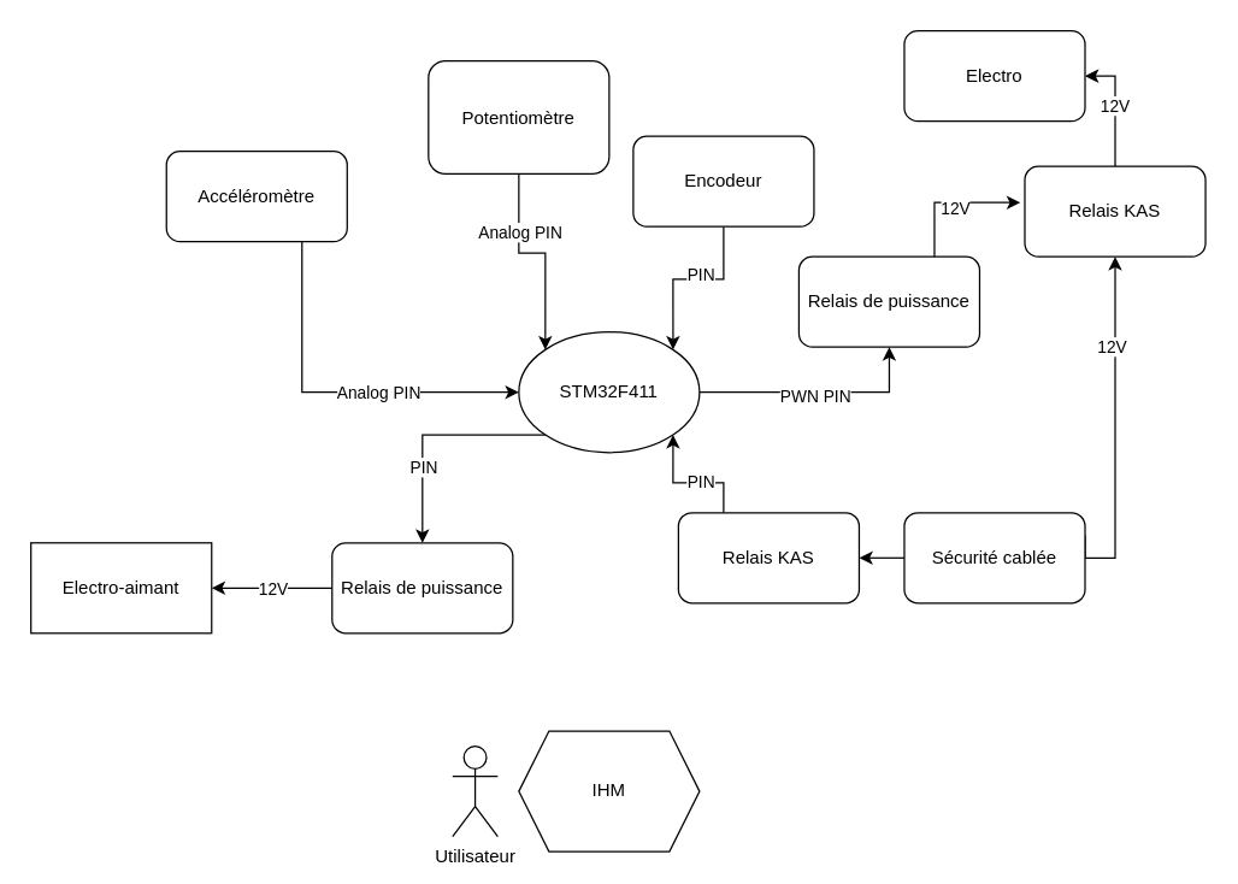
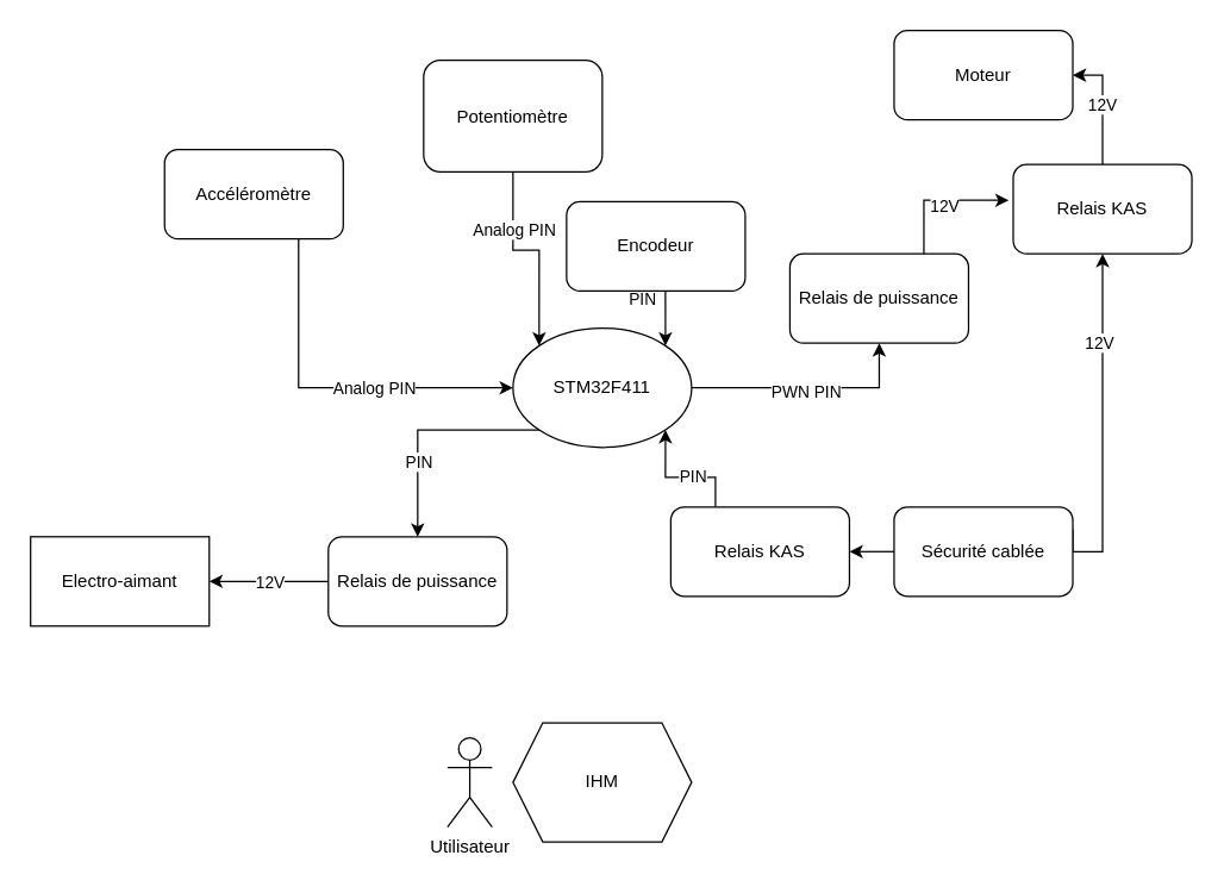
- <mxCell id="10" value="Electro" style="rounded=1;whiteSpace=wrap;html=1;" parent="1" vertex="1"><mxGeometry x="600" y="20" width="120" height="60" as="geometry" /></mxCell>
+ <mxCell id="10" value="Moteur" style="rounded=1;whiteSpace=wrap;html=1;" parent="1" vertex="1"><mxGeometry x="600" y="20" width="120" height="60" as="geometry" /></mxCell>
- <mxCell id="16" value="Encodeur" style="rounded=1;whiteSpace=wrap;html=1;" parent="1" vertex="1"><mxGeometry x="420" y="90" width="120" height="60" as="geometry" /></mxCell>
+ <mxCell id="16" value="Encodeur" style="rounded=1;whiteSpace=wrap;html=1;" parent="1" vertex="1"><mxGeometry x="380" y="135" width="120" height="60" as="geometry" /></mxCell>
